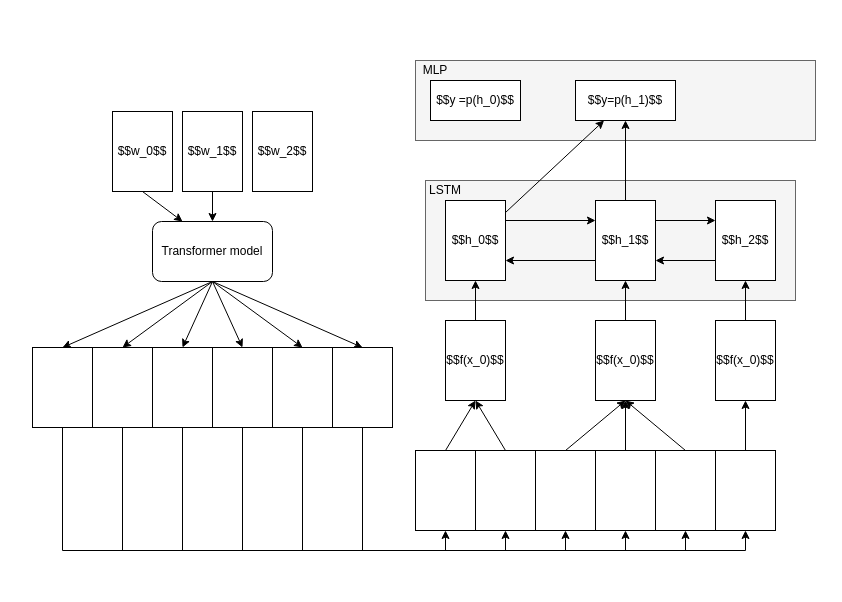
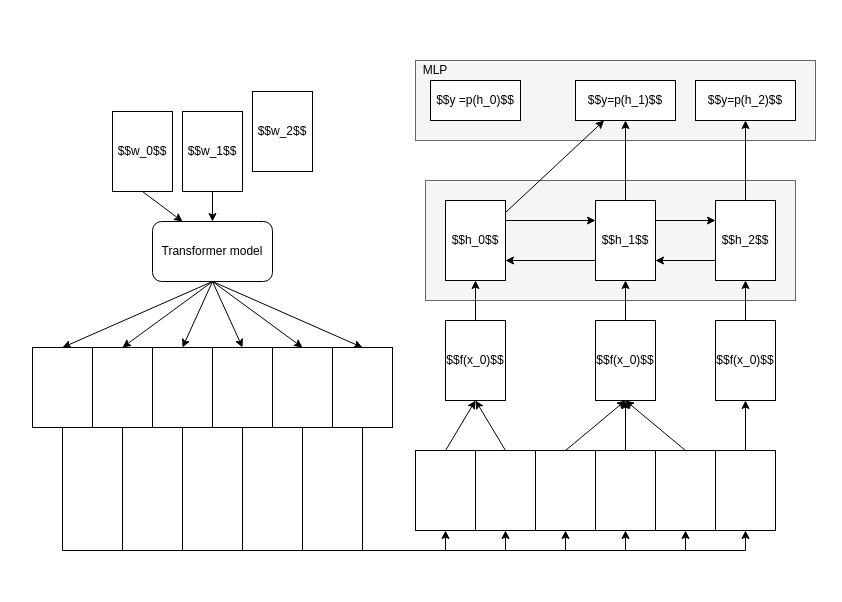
+ <mxCell id="47" value="&lt;span style=&quot;white-space: normal&quot;&gt;$$y=p(h_2)$$&lt;/span&gt;" style="rounded=0;whiteSpace=wrap;html=1;" vertex="1" parent="1"><mxGeometry x="695" y="80" width="100" height="40" as="geometry" /></mxCell>
- <mxCell id="59" value="&lt;span style=&quot;white-space: normal&quot;&gt;$$w_2$$&lt;/span&gt;" style="rounded=0;whiteSpace=wrap;html=1;" vertex="1" parent="1"><mxGeometry x="252" y="111" width="60" height="80" as="geometry" /></mxCell>
+ <mxCell id="59" value="&lt;span style=&quot;white-space: normal&quot;&gt;$$w_2$$&lt;/span&gt;" style="rounded=0;whiteSpace=wrap;html=1;" vertex="1" parent="1"><mxGeometry x="252" y="91" width="60" height="80" as="geometry" /></mxCell>
+ <mxCell id="45" value="" style="edgeStyle=none;rounded=0;orthogonalLoop=1;jettySize=auto;html=1;" edge="1" parent="1" source="46" target="47"><mxGeometry relative="1" as="geometry" /></mxCell>
- <mxCell id="60" value="LSTM" style="text;html=1;strokeColor=none;fillColor=none;align=center;verticalAlign=middle;whiteSpace=wrap;rounded=0;" vertex="1" parent="1"><mxGeometry x="425" y="180" width="40" height="20" as="geometry" /></mxCell>
